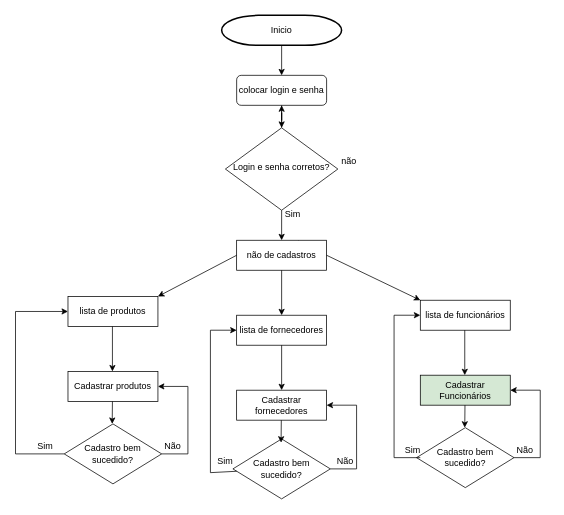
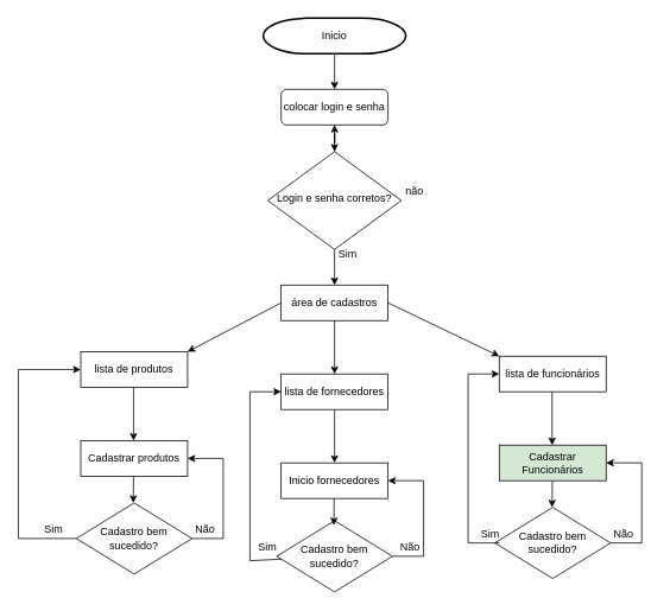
- <mxCell id="11" value="não de cadastros" style="rounded=0;whiteSpace=wrap;html=1;" vertex="1" parent="1"><mxGeometry x="315" y="320" width="120" height="40" as="geometry" /></mxCell>
+ <mxCell id="11" value="área de cadastros" style="rounded=0;whiteSpace=wrap;html=1;" vertex="1" parent="1"><mxGeometry x="315" y="320" width="120" height="40" as="geometry" /></mxCell>
- <mxCell id="22" value="Cadastrar fornecedores" style="rounded=0;whiteSpace=wrap;html=1;" vertex="1" parent="1"><mxGeometry x="315" y="520" width="120" height="40" as="geometry" /></mxCell>
+ <mxCell id="22" value="Inicio fornecedores" style="rounded=0;whiteSpace=wrap;html=1;" vertex="1" parent="1"><mxGeometry x="315" y="520" width="120" height="40" as="geometry" /></mxCell>
